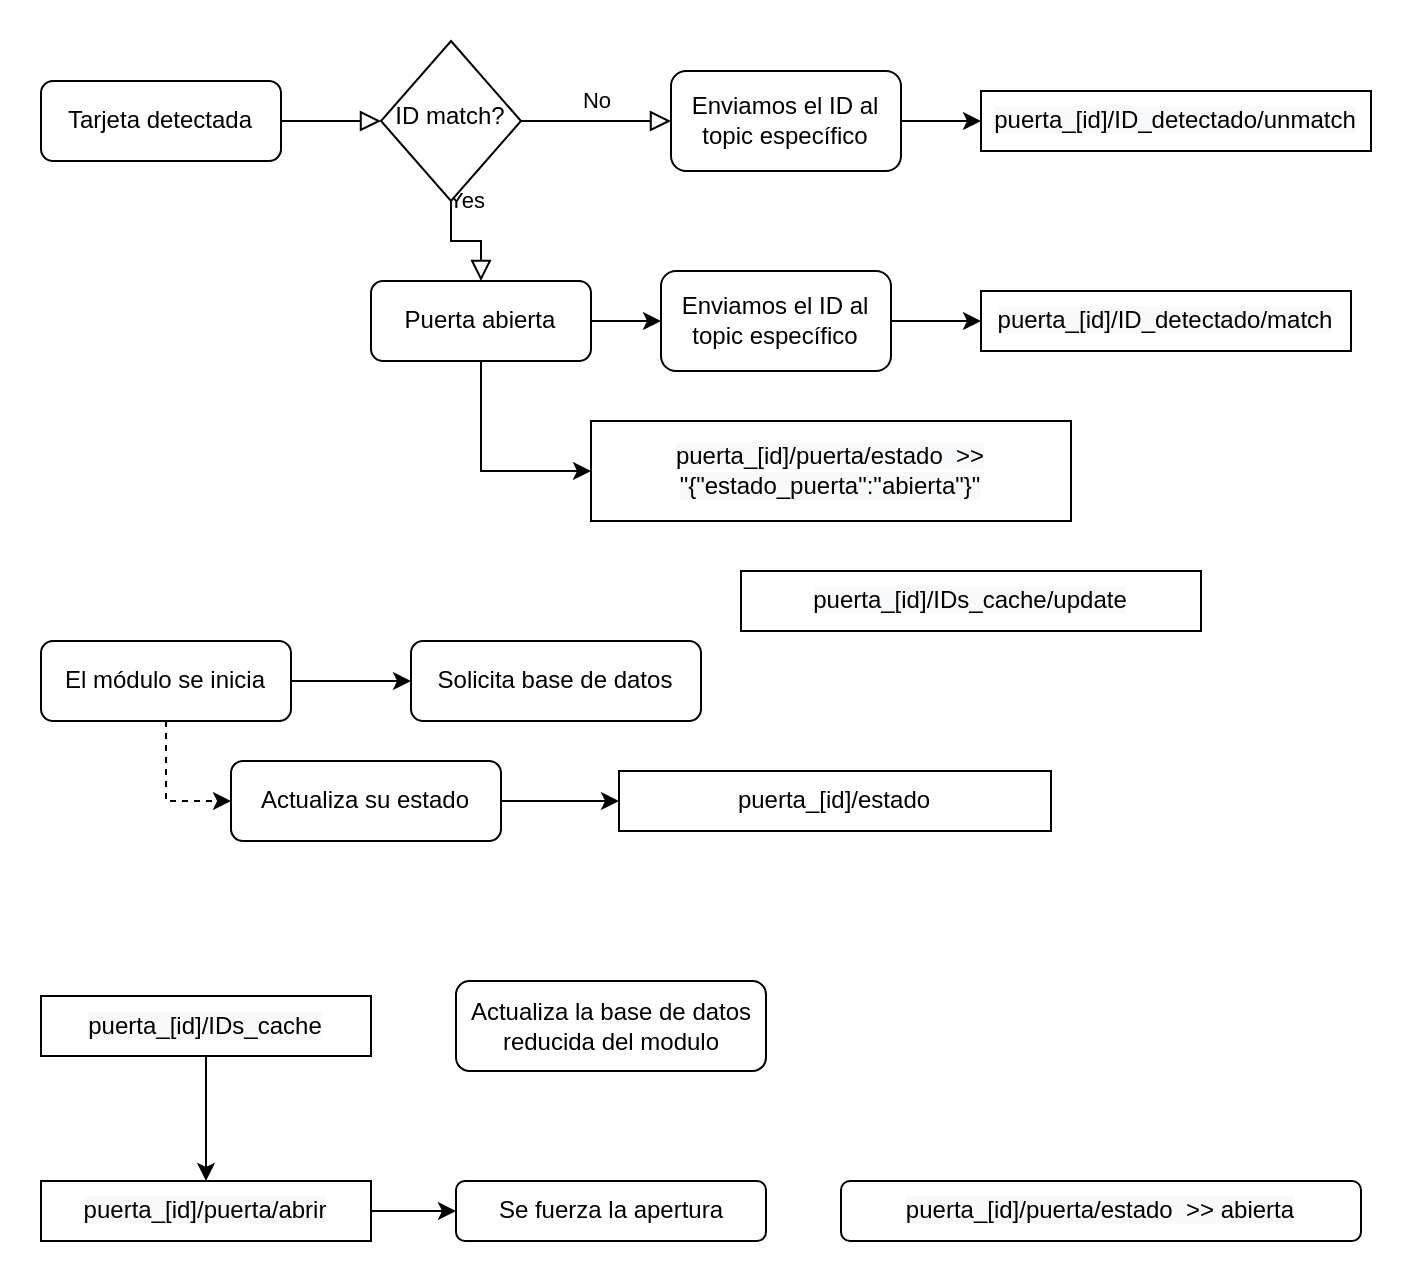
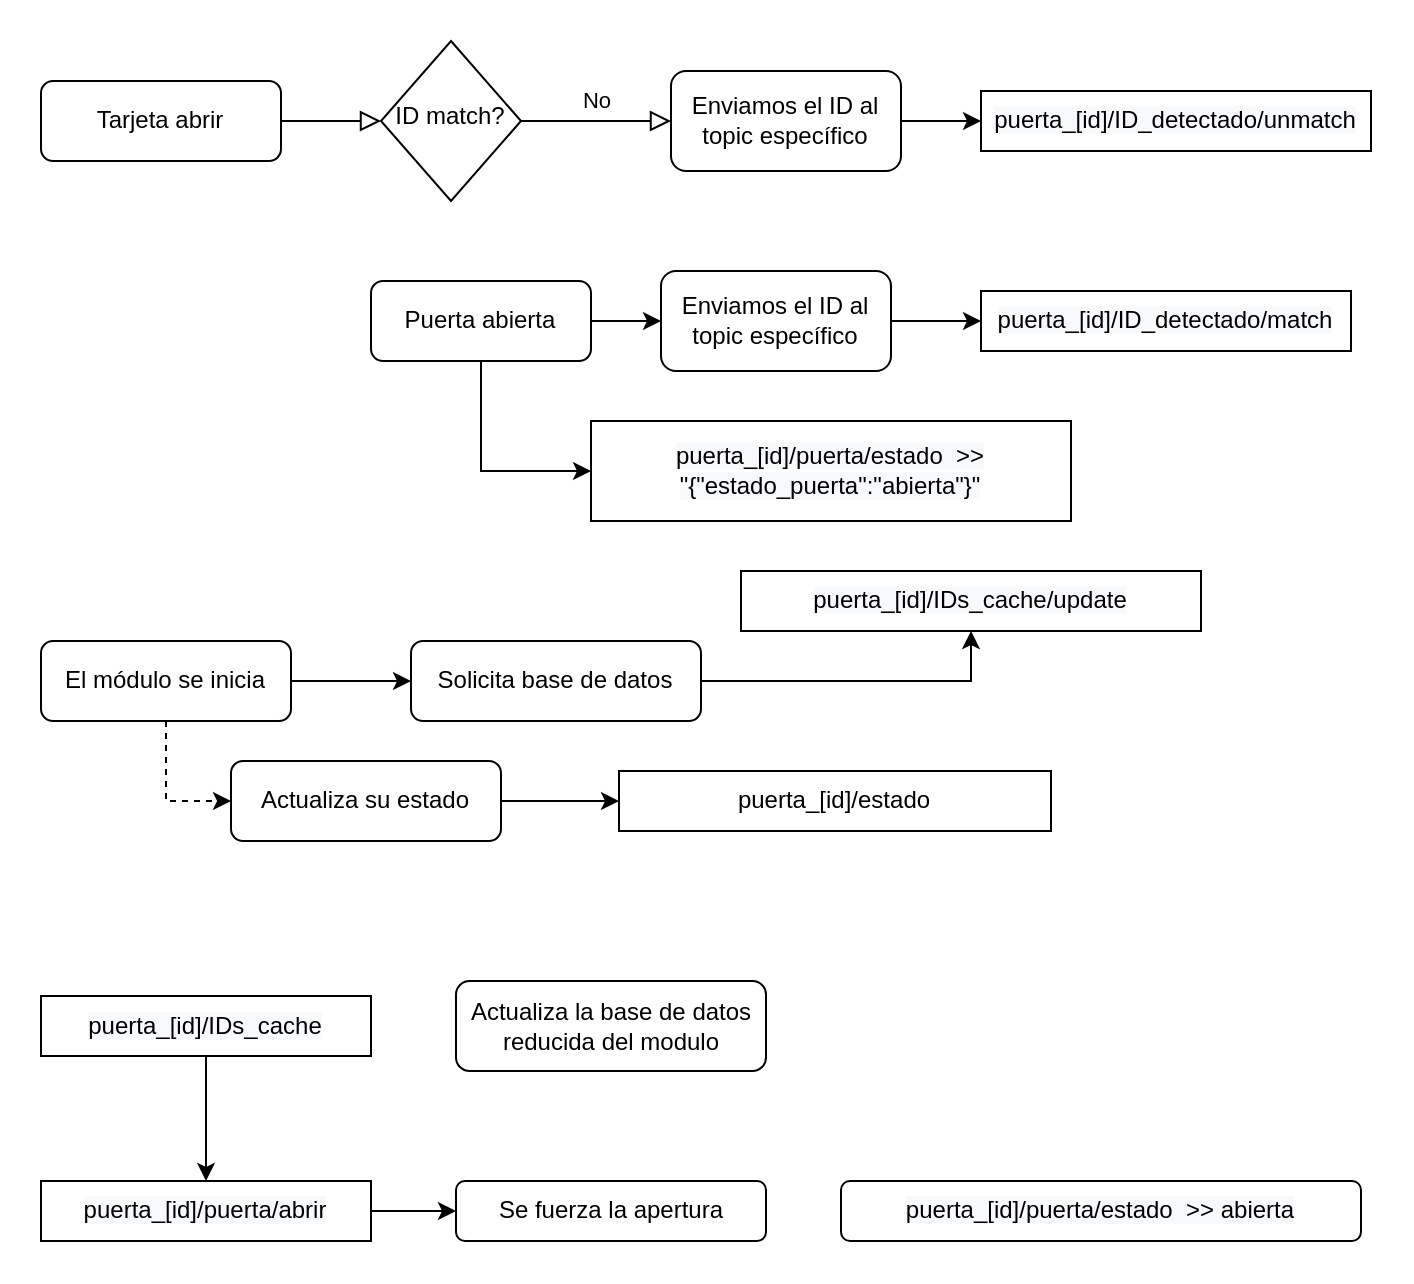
- <mxCell id="3" value="Tarjeta detectada" style="rounded=1;whiteSpace=wrap;html=1;fontSize=12;glass=0;strokeWidth=1;shadow=0;" parent="1" vertex="1"><mxGeometry x="20" y="40" width="120" height="40" as="geometry" /></mxCell>
+ <mxCell id="3" value="Tarjeta abrir" style="rounded=1;whiteSpace=wrap;html=1;fontSize=12;glass=0;strokeWidth=1;shadow=0;" parent="1" vertex="1"><mxGeometry x="20" y="40" width="120" height="40" as="geometry" /></mxCell>
- <mxCell id="4" value="Yes" style="rounded=0;html=1;jettySize=auto;orthogonalLoop=1;fontSize=11;endArrow=block;endFill=0;endSize=8;strokeWidth=1;shadow=0;labelBackgroundColor=none;edgeStyle=orthogonalEdgeStyle;entryX=0.5;entryY=0;entryDx=0;entryDy=0;" parent="1" source="6" target="11" edge="1"><mxGeometry y="20" relative="1" as="geometry"><mxPoint as="offset" /><mxPoint x="240" y="160" as="targetPoint" /></mxGeometry></mxCell>
+ <mxCell id="23" value="" style="edgeStyle=orthogonalEdgeStyle;rounded=0;orthogonalLoop=1;jettySize=auto;html=1;" parent="1" source="24" target="22" edge="1"><mxGeometry relative="1" as="geometry" /></mxCell>
